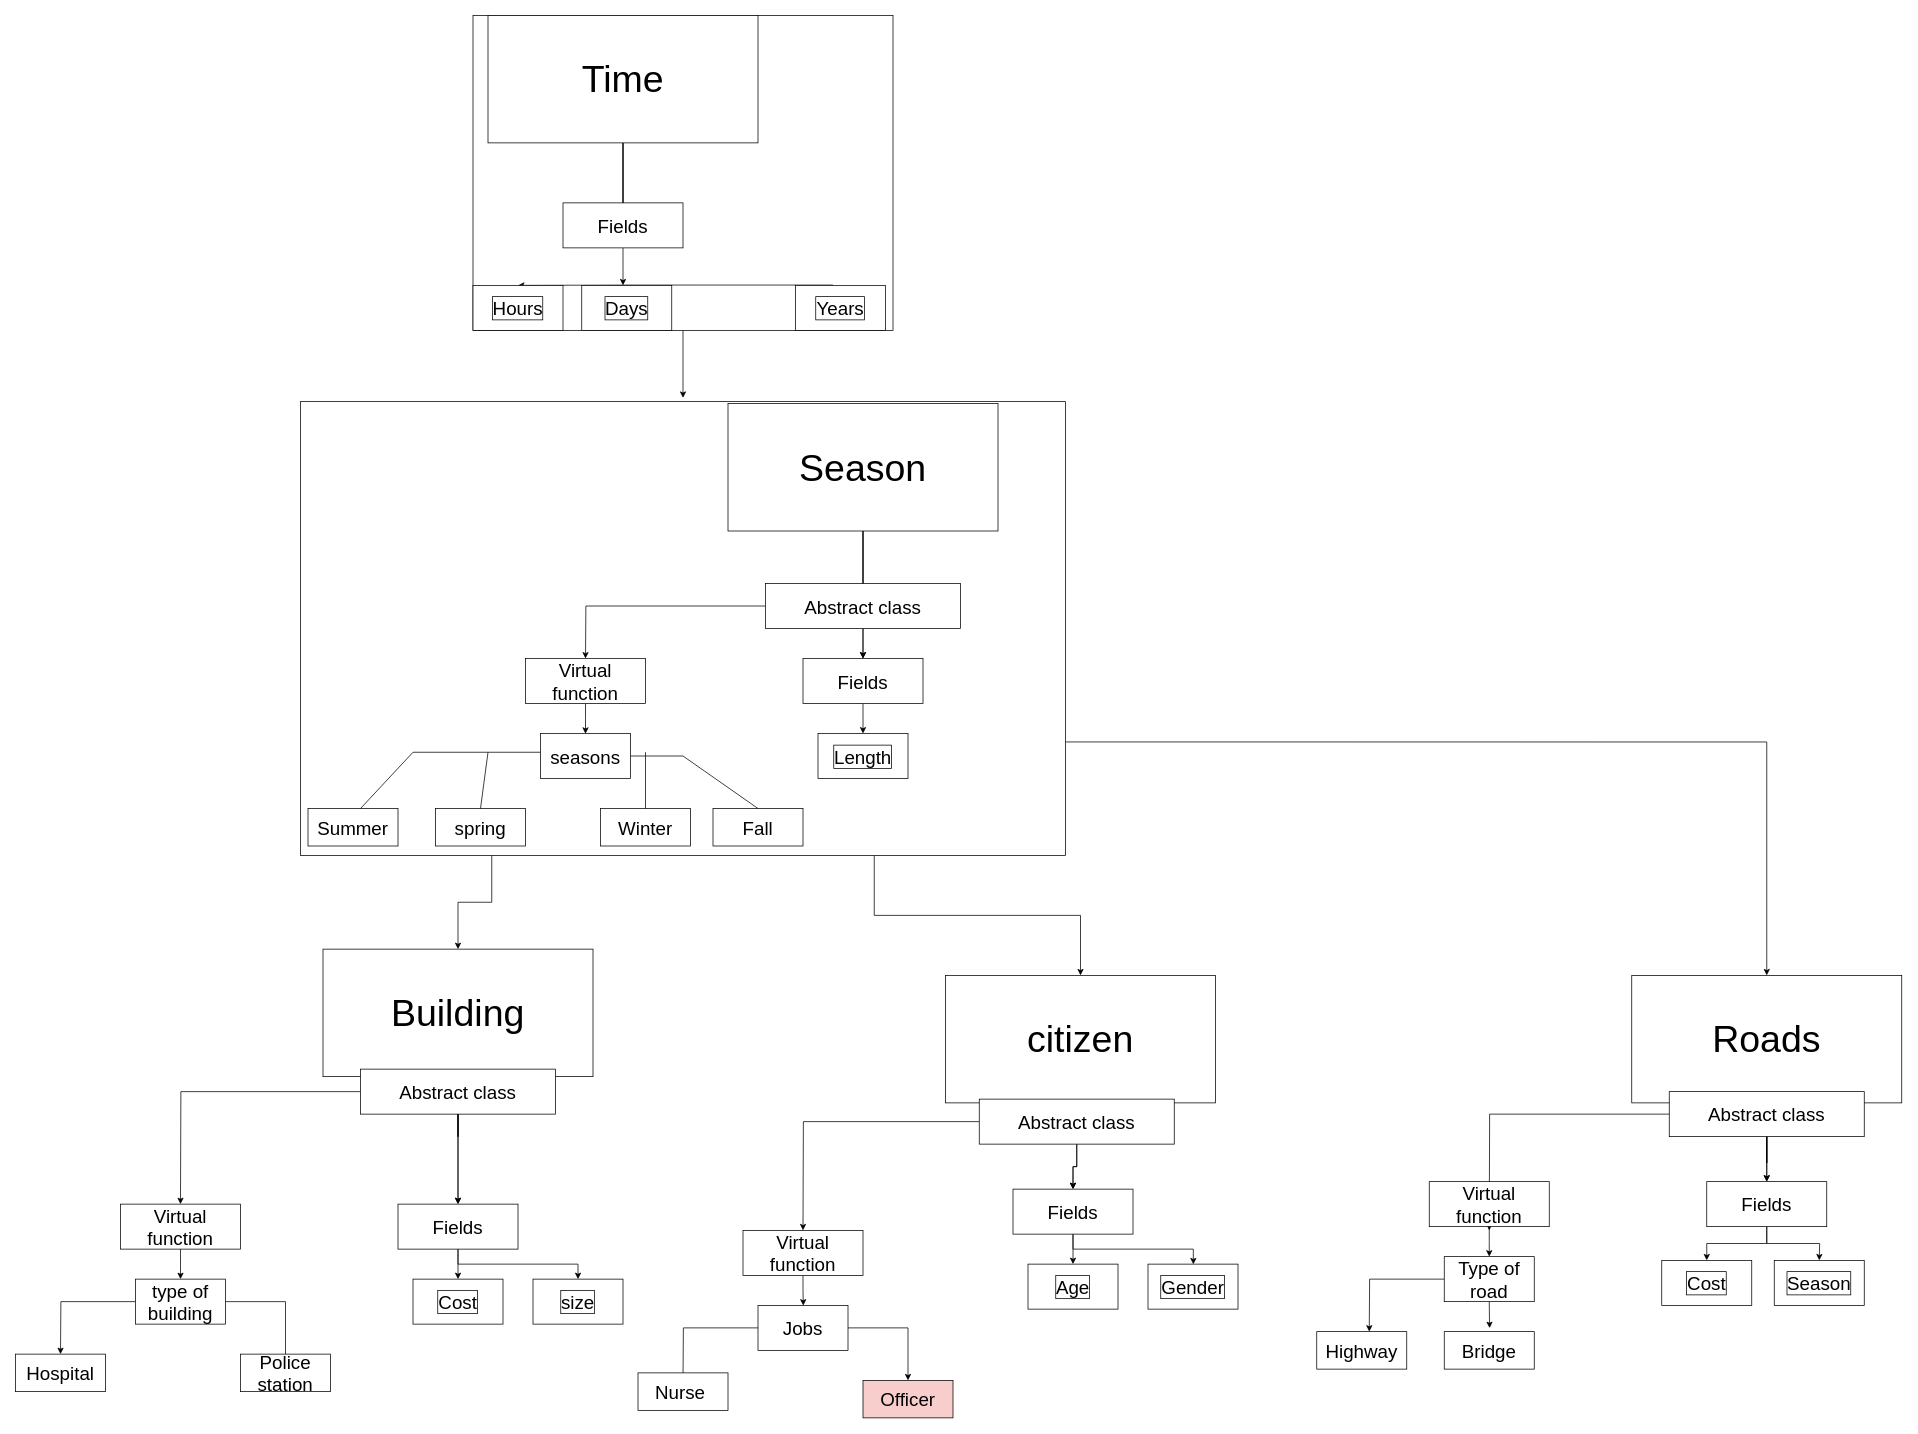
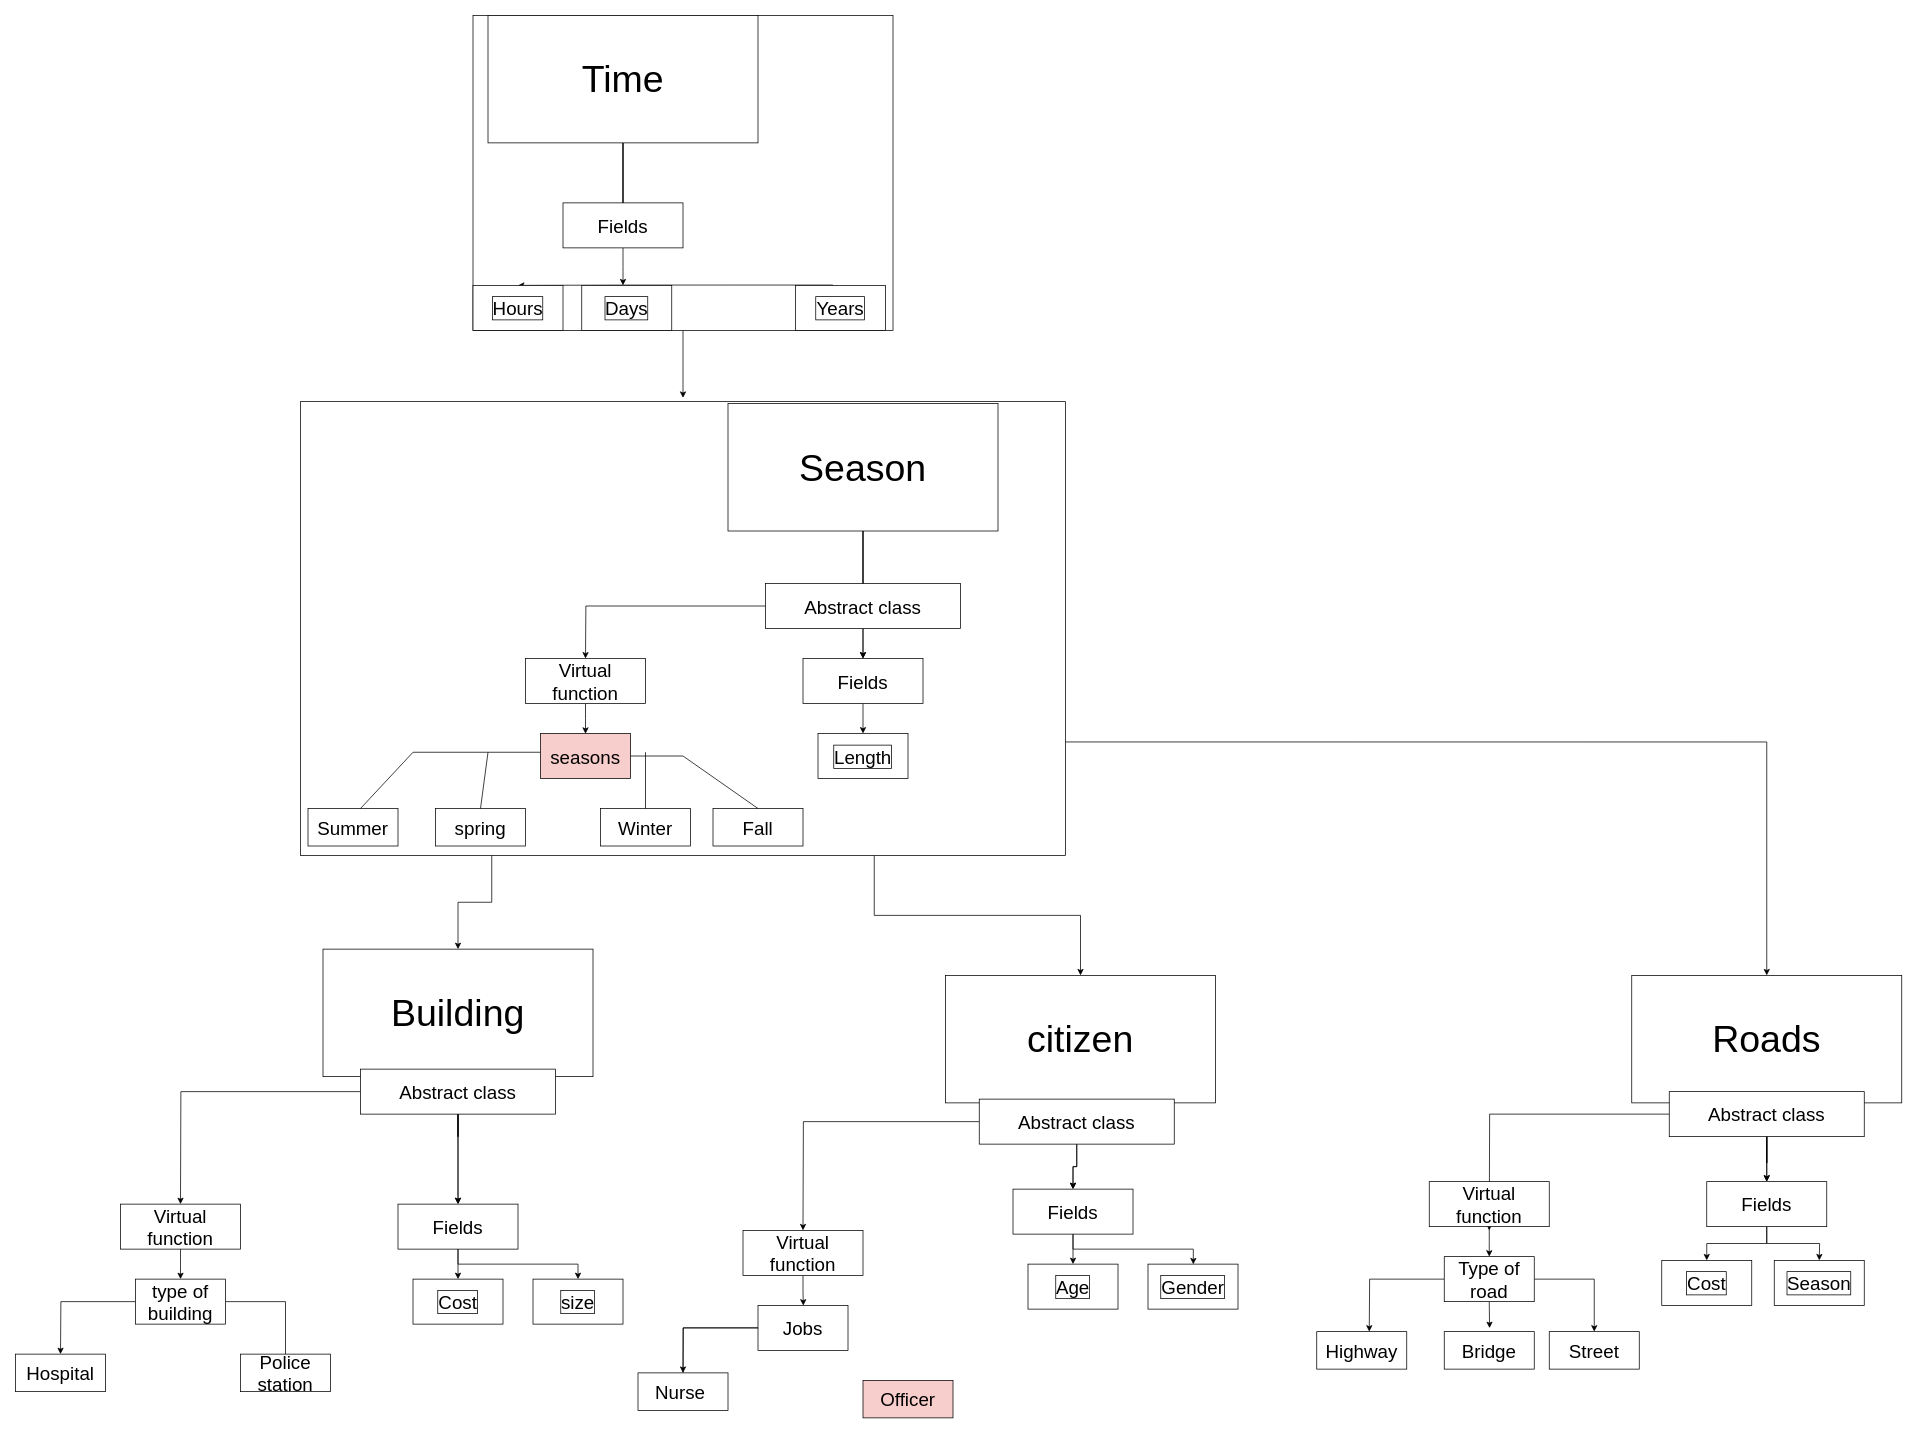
- <mxCell id="71" value="seasons" style="rounded=0;whiteSpace=wrap;html=1;fontSize=25;" parent="1" vertex="1"><mxGeometry x="720" y="977.5" width="120" height="60" as="geometry" /></mxCell>
+ <mxCell id="71" value="seasons" style="rounded=0;whiteSpace=wrap;html=1;fontSize=25;fillColor=#f8cecc;" parent="1" vertex="1"><mxGeometry x="720" y="977.5" width="120" height="60" as="geometry" /></mxCell>
+ <mxCell id="50" style="edgeStyle=orthogonalEdgeStyle;rounded=0;orthogonalLoop=1;jettySize=auto;html=1;fontSize=25;entryX=0.5;entryY=0;entryDx=0;entryDy=0;" parent="1" source="52" target="54" edge="1"><mxGeometry relative="1" as="geometry"><mxPoint x="2130" y="1765" as="targetPoint" /></mxGeometry></mxCell>
- <mxCell id="33" style="edgeStyle=orthogonalEdgeStyle;rounded=0;orthogonalLoop=1;jettySize=auto;html=1;fontSize=25;entryX=0.5;entryY=0;entryDx=0;entryDy=0;" parent="1" source="34" target="36" edge="1"><mxGeometry relative="1" as="geometry"><mxPoint x="1215" y="1830" as="targetPoint" /></mxGeometry></mxCell>
+ <mxCell id="33" style="edgeStyle=orthogonalEdgeStyle;rounded=0;orthogonalLoop=1;jettySize=auto;html=1;fontSize=25;" parent="1" source="34" target="35" edge="1"><mxGeometry relative="1" as="geometry"><mxPoint x="1215" y="1830" as="targetPoint" /></mxGeometry></mxCell>
+ <mxCell id="54" value="Street" style="rounded=0;whiteSpace=wrap;html=1;fontSize=25;" parent="1" vertex="1"><mxGeometry x="2065" y="1775" width="120" height="50" as="geometry" /></mxCell>
